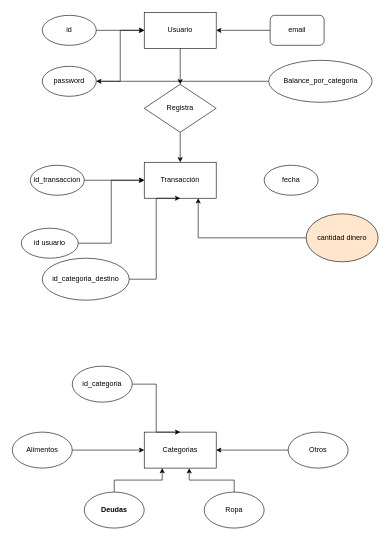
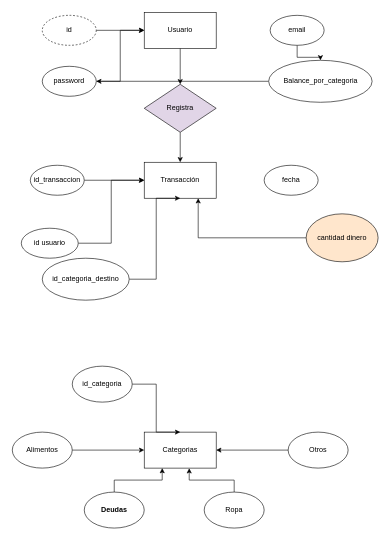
- <mxCell id="10" value="id" style="ellipse;whiteSpace=wrap;html=1;" parent="1" vertex="1"><mxGeometry x="70" y="25" width="90" height="50" as="geometry" /></mxCell>
+ <mxCell id="10" value="id" style="ellipse;whiteSpace=wrap;html=1;dashed=1;" parent="1" vertex="1"><mxGeometry x="70" y="25" width="90" height="50" as="geometry" /></mxCell>
- <mxCell id="11" style="edgeStyle=orthogonalEdgeStyle;rounded=0;orthogonalLoop=1;jettySize=auto;html=1;entryX=1;entryY=0.5;entryDx=0;entryDy=0;" parent="1" source="12" target="3" edge="1"><mxGeometry relative="1" as="geometry" /></mxCell>
+ <mxCell id="11" style="edgeStyle=orthogonalEdgeStyle;rounded=0;orthogonalLoop=1;jettySize=auto;html=1;" parent="1" source="12" target="19" edge="1"><mxGeometry relative="1" as="geometry" /></mxCell>
- <mxCell id="12" value="email" style="whiteSpace=wrap;html=1;rounded=1;" parent="1" vertex="1"><mxGeometry x="450" y="25" width="90" height="50" as="geometry" /></mxCell>
+ <mxCell id="12" value="email" style="ellipse;whiteSpace=wrap;html=1;" parent="1" vertex="1"><mxGeometry x="450" y="25" width="90" height="50" as="geometry" /></mxCell>
- <mxCell id="17" value="Registra" style="rhombus;whiteSpace=wrap;html=1;" parent="1" vertex="1"><mxGeometry x="240" y="140" width="120" height="80" as="geometry" /></mxCell>
+ <mxCell id="17" value="Registra" style="rhombus;whiteSpace=wrap;html=1;fillColor=#e1d5e7;" parent="1" vertex="1"><mxGeometry x="240" y="140" width="120" height="80" as="geometry" /></mxCell>
